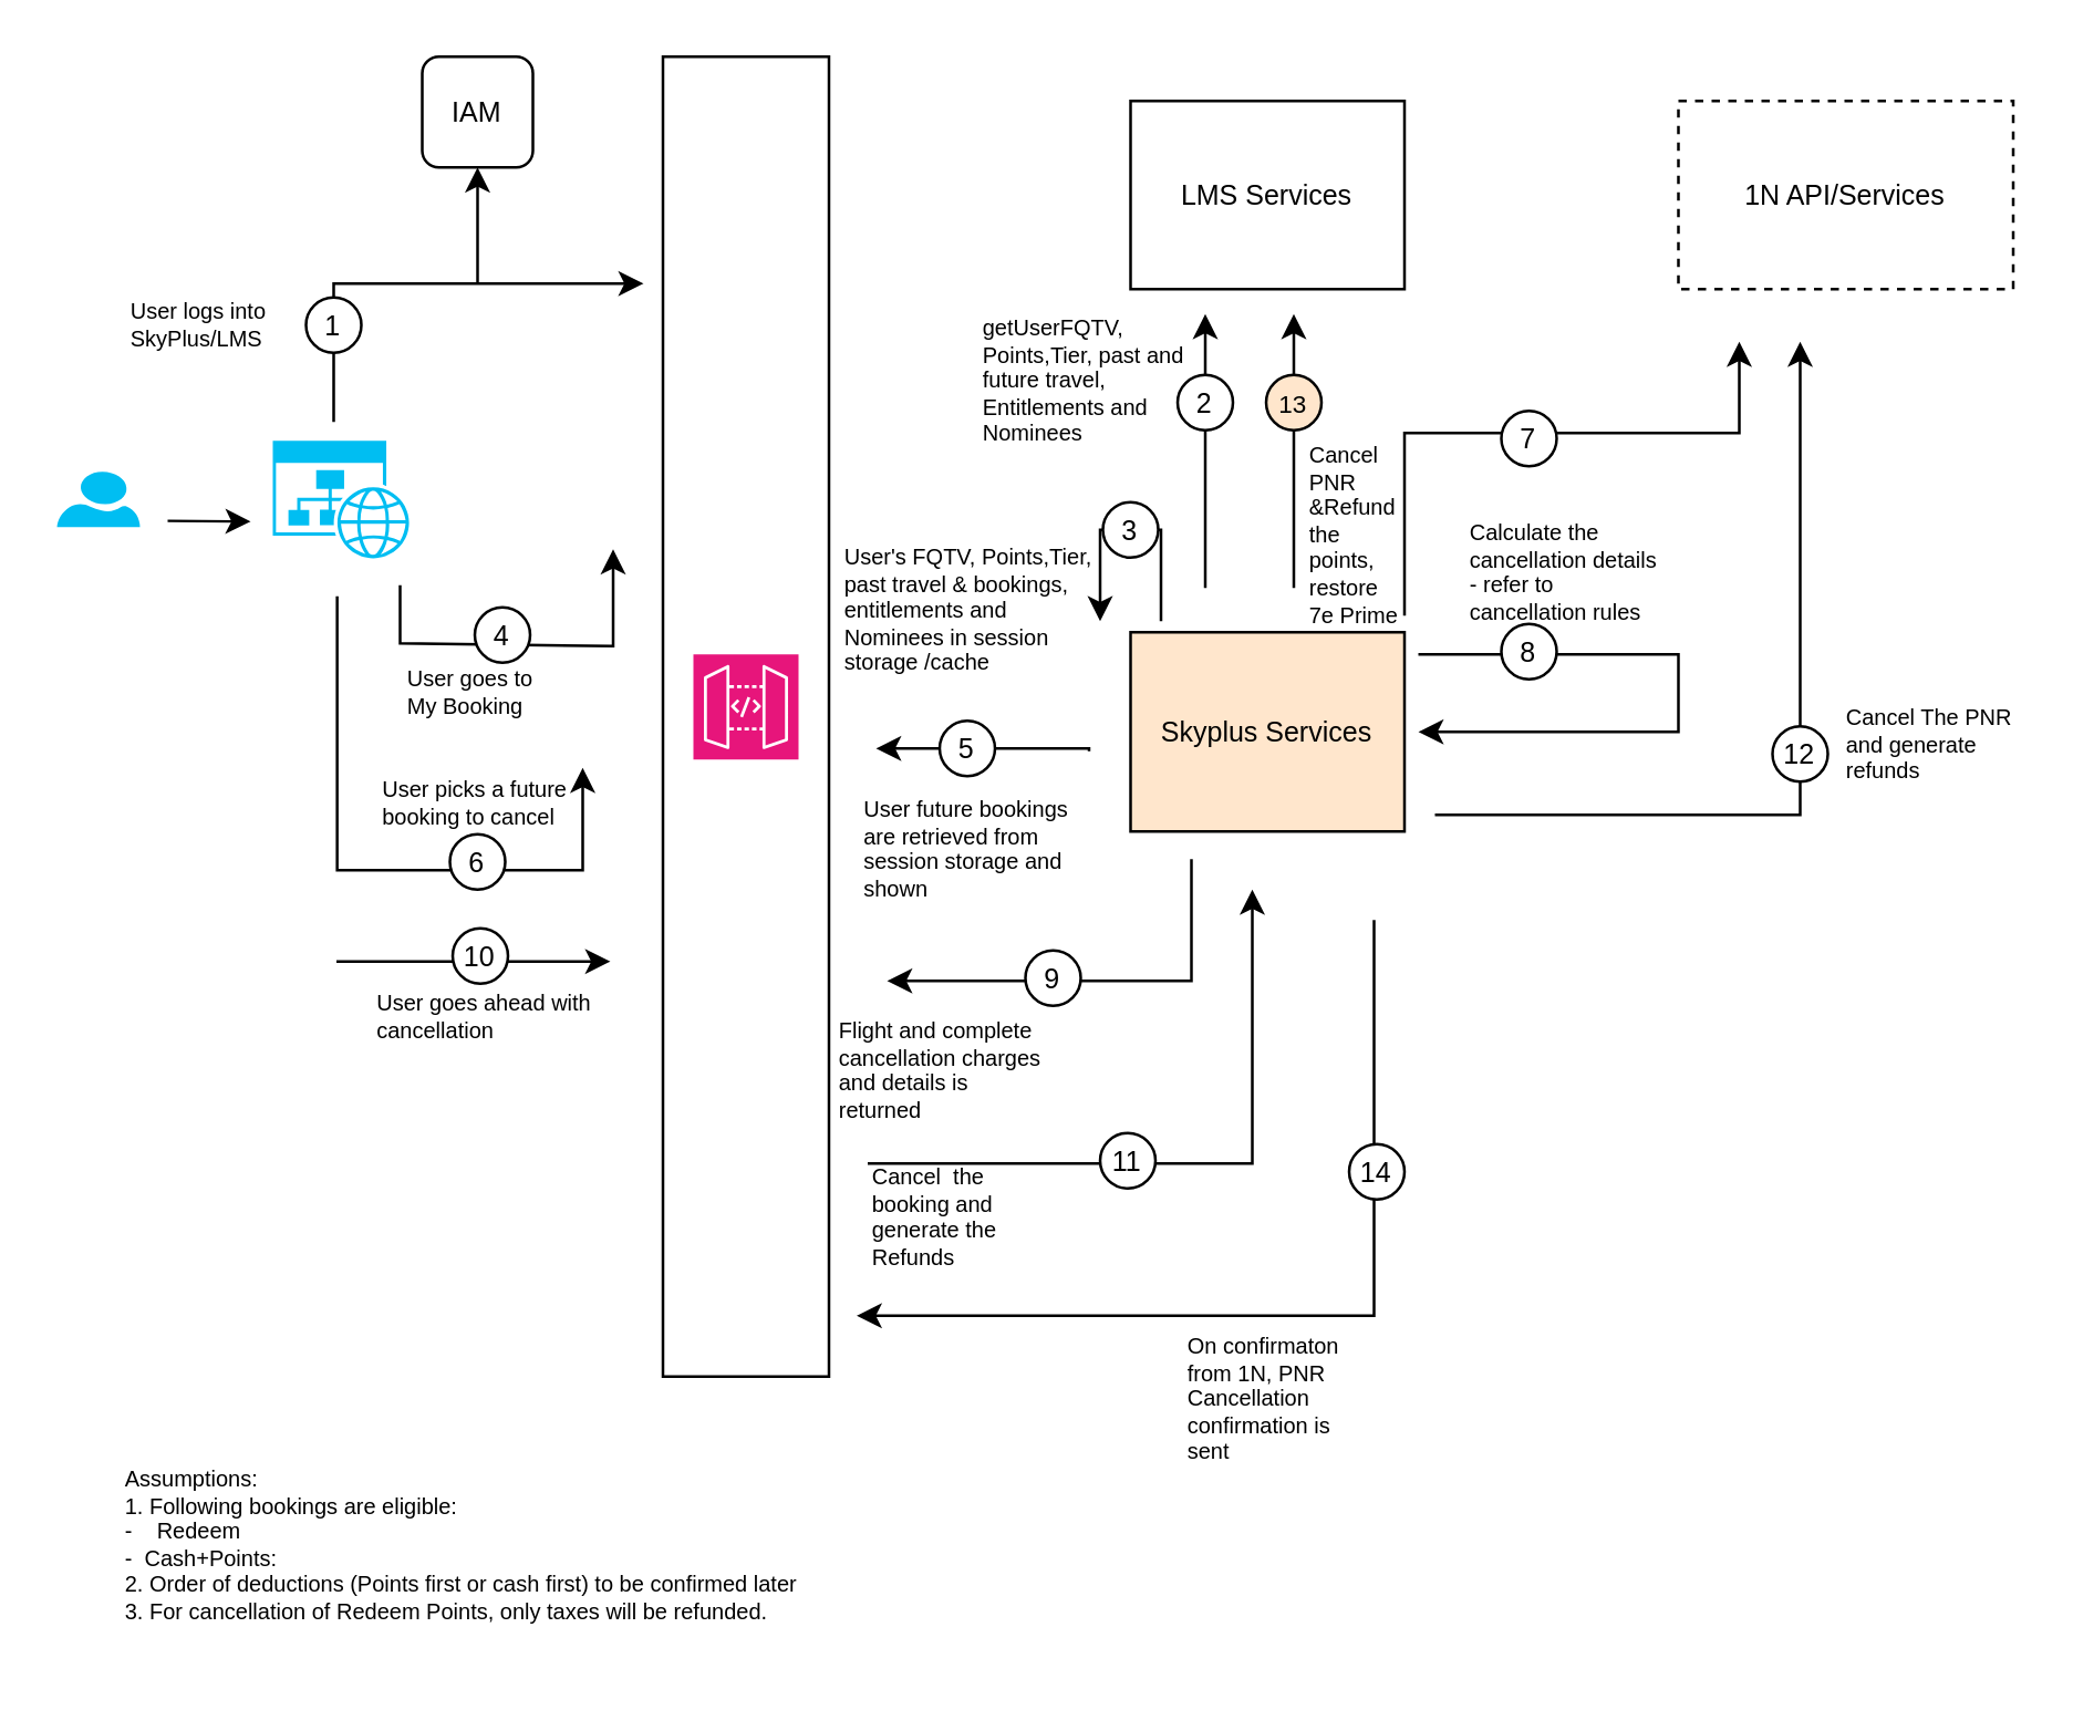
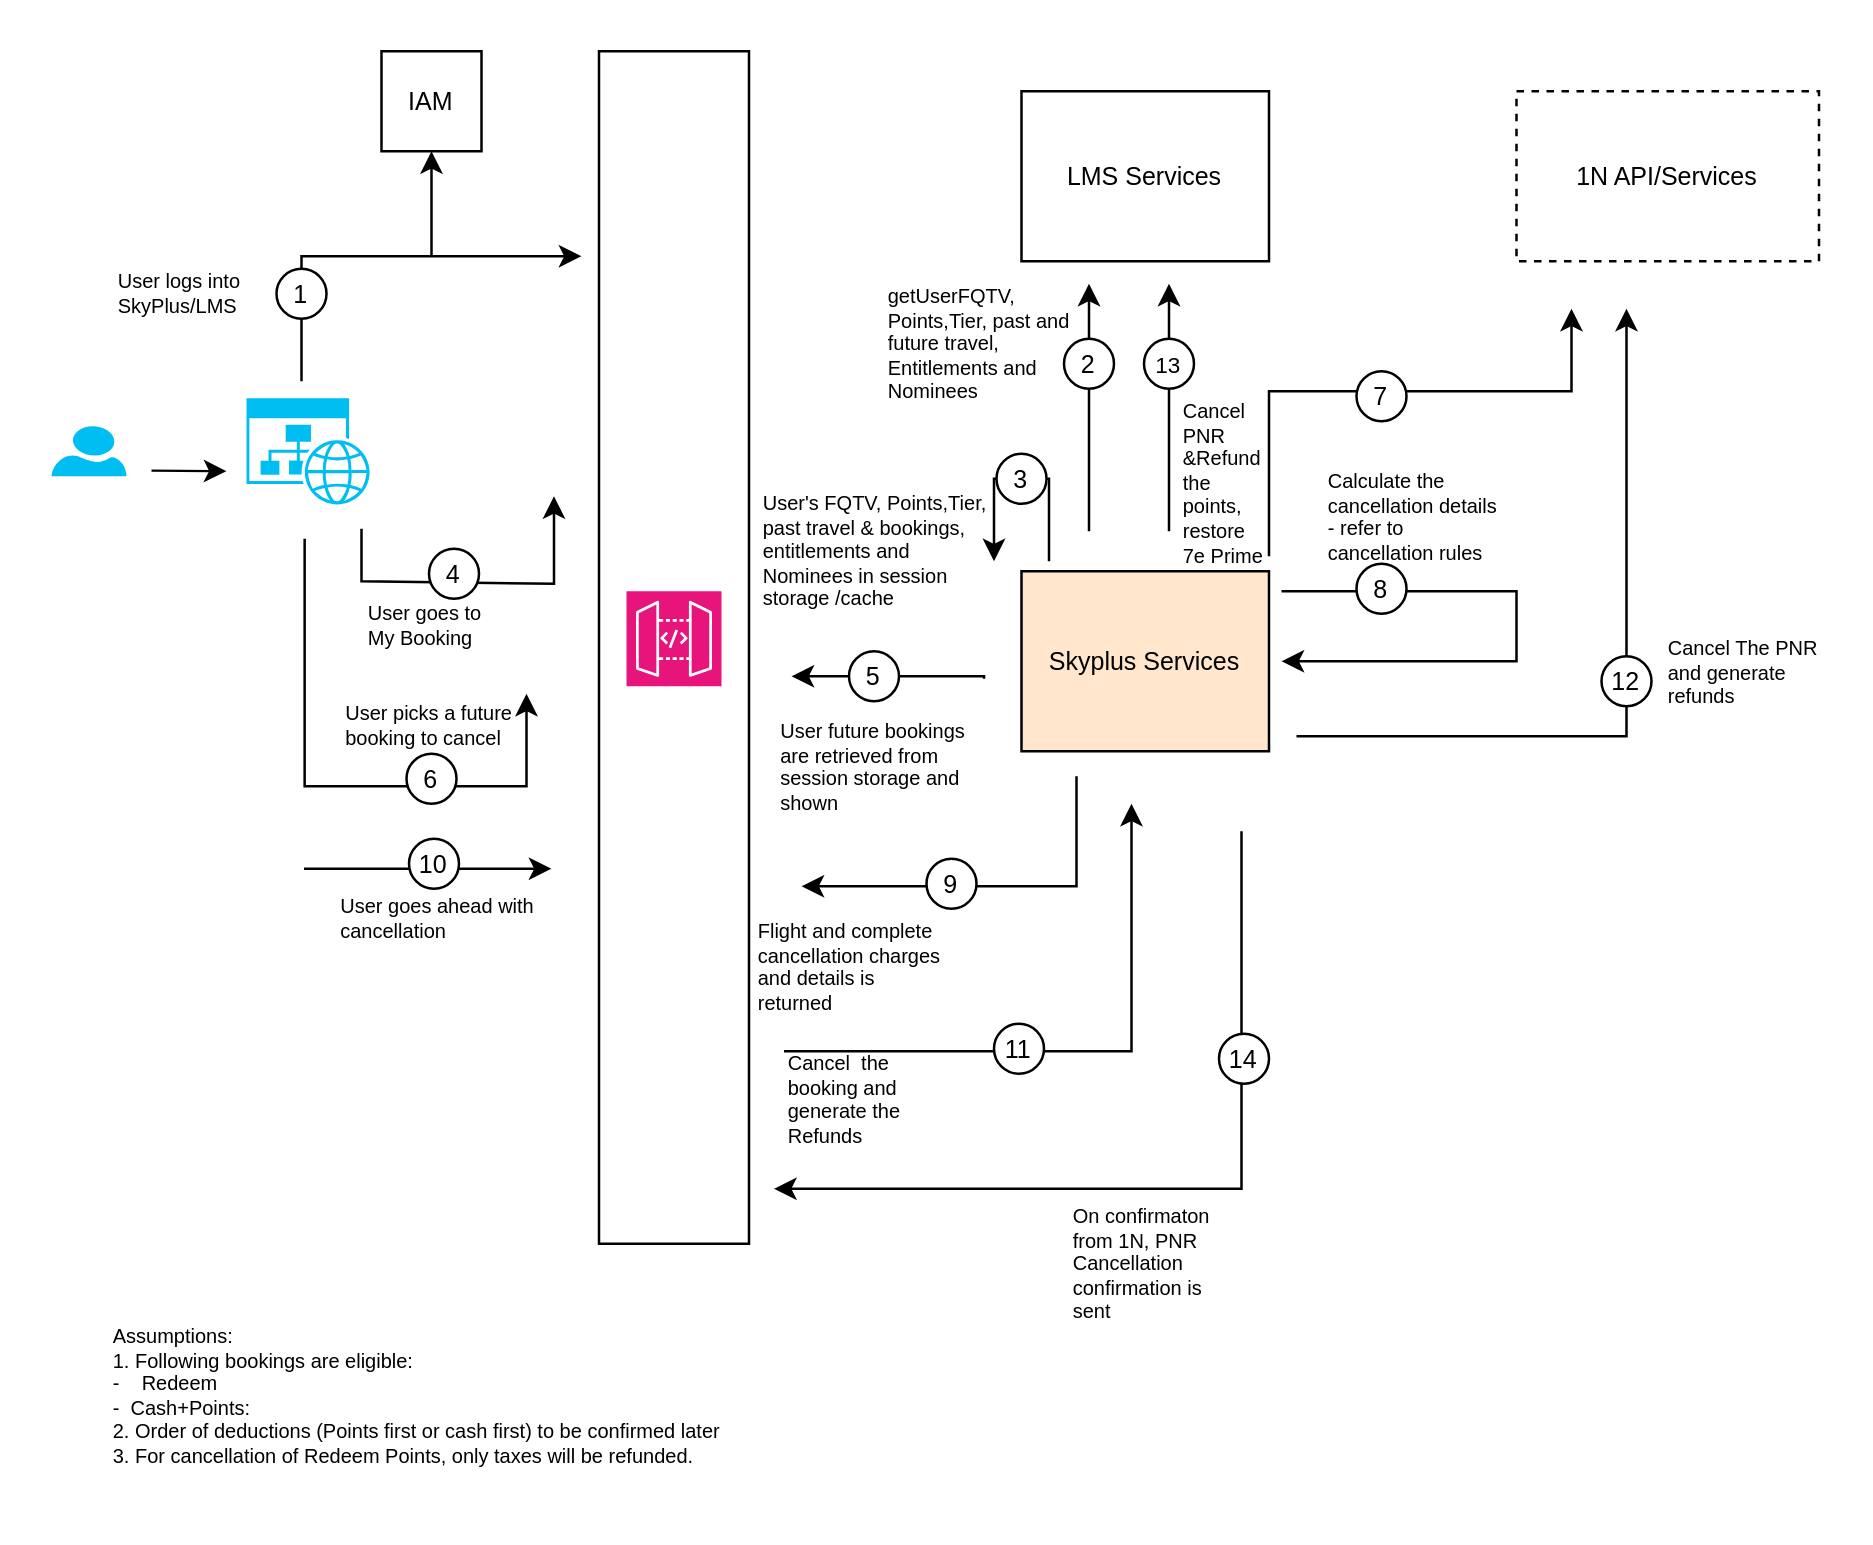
- <mxCell id="9" value="&lt;font style=&quot;font-size: 10px;&quot;&gt;IAM&lt;/font&gt;" style="whiteSpace=wrap;html=1;rounded=1;" parent="1" vertex="1"><mxGeometry x="152" y="20" width="40" height="40" as="geometry" /></mxCell>
+ <mxCell id="9" value="&lt;font style=&quot;font-size: 10px;&quot;&gt;IAM&lt;/font&gt;" style="rounded=0;whiteSpace=wrap;html=1;" parent="1" vertex="1"><mxGeometry x="152" y="20" width="40" height="40" as="geometry" /></mxCell>
- <mxCell id="65" value="&lt;font style=&quot;font-size: 9px;&quot;&gt;13&lt;/font&gt;" style="ellipse;whiteSpace=wrap;html=1;aspect=fixed;fontSize=10;fillColor=#ffe6cc;" parent="1" vertex="1"><mxGeometry x="457" y="135" width="20" height="20" as="geometry" /></mxCell>
+ <mxCell id="65" value="&lt;font style=&quot;font-size: 9px;&quot;&gt;13&lt;/font&gt;" style="ellipse;whiteSpace=wrap;html=1;aspect=fixed;fontSize=10;" parent="1" vertex="1"><mxGeometry x="457" y="135" width="20" height="20" as="geometry" /></mxCell>
